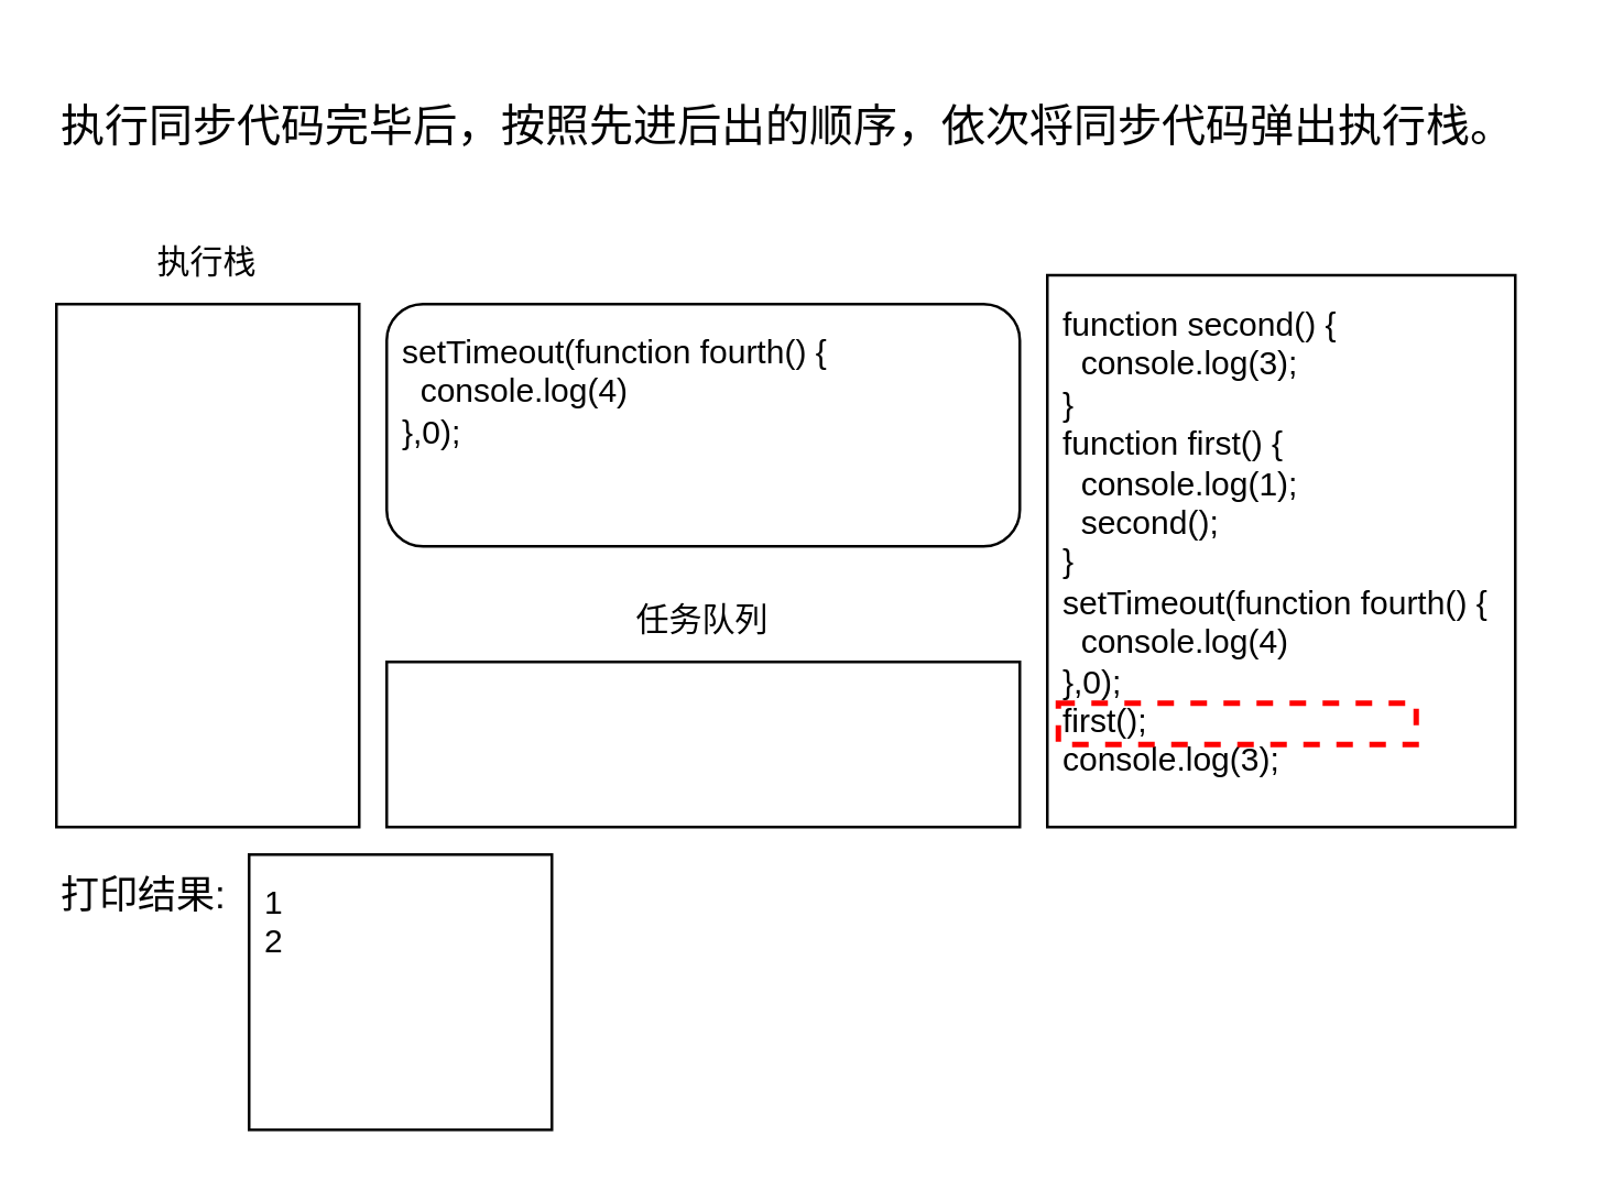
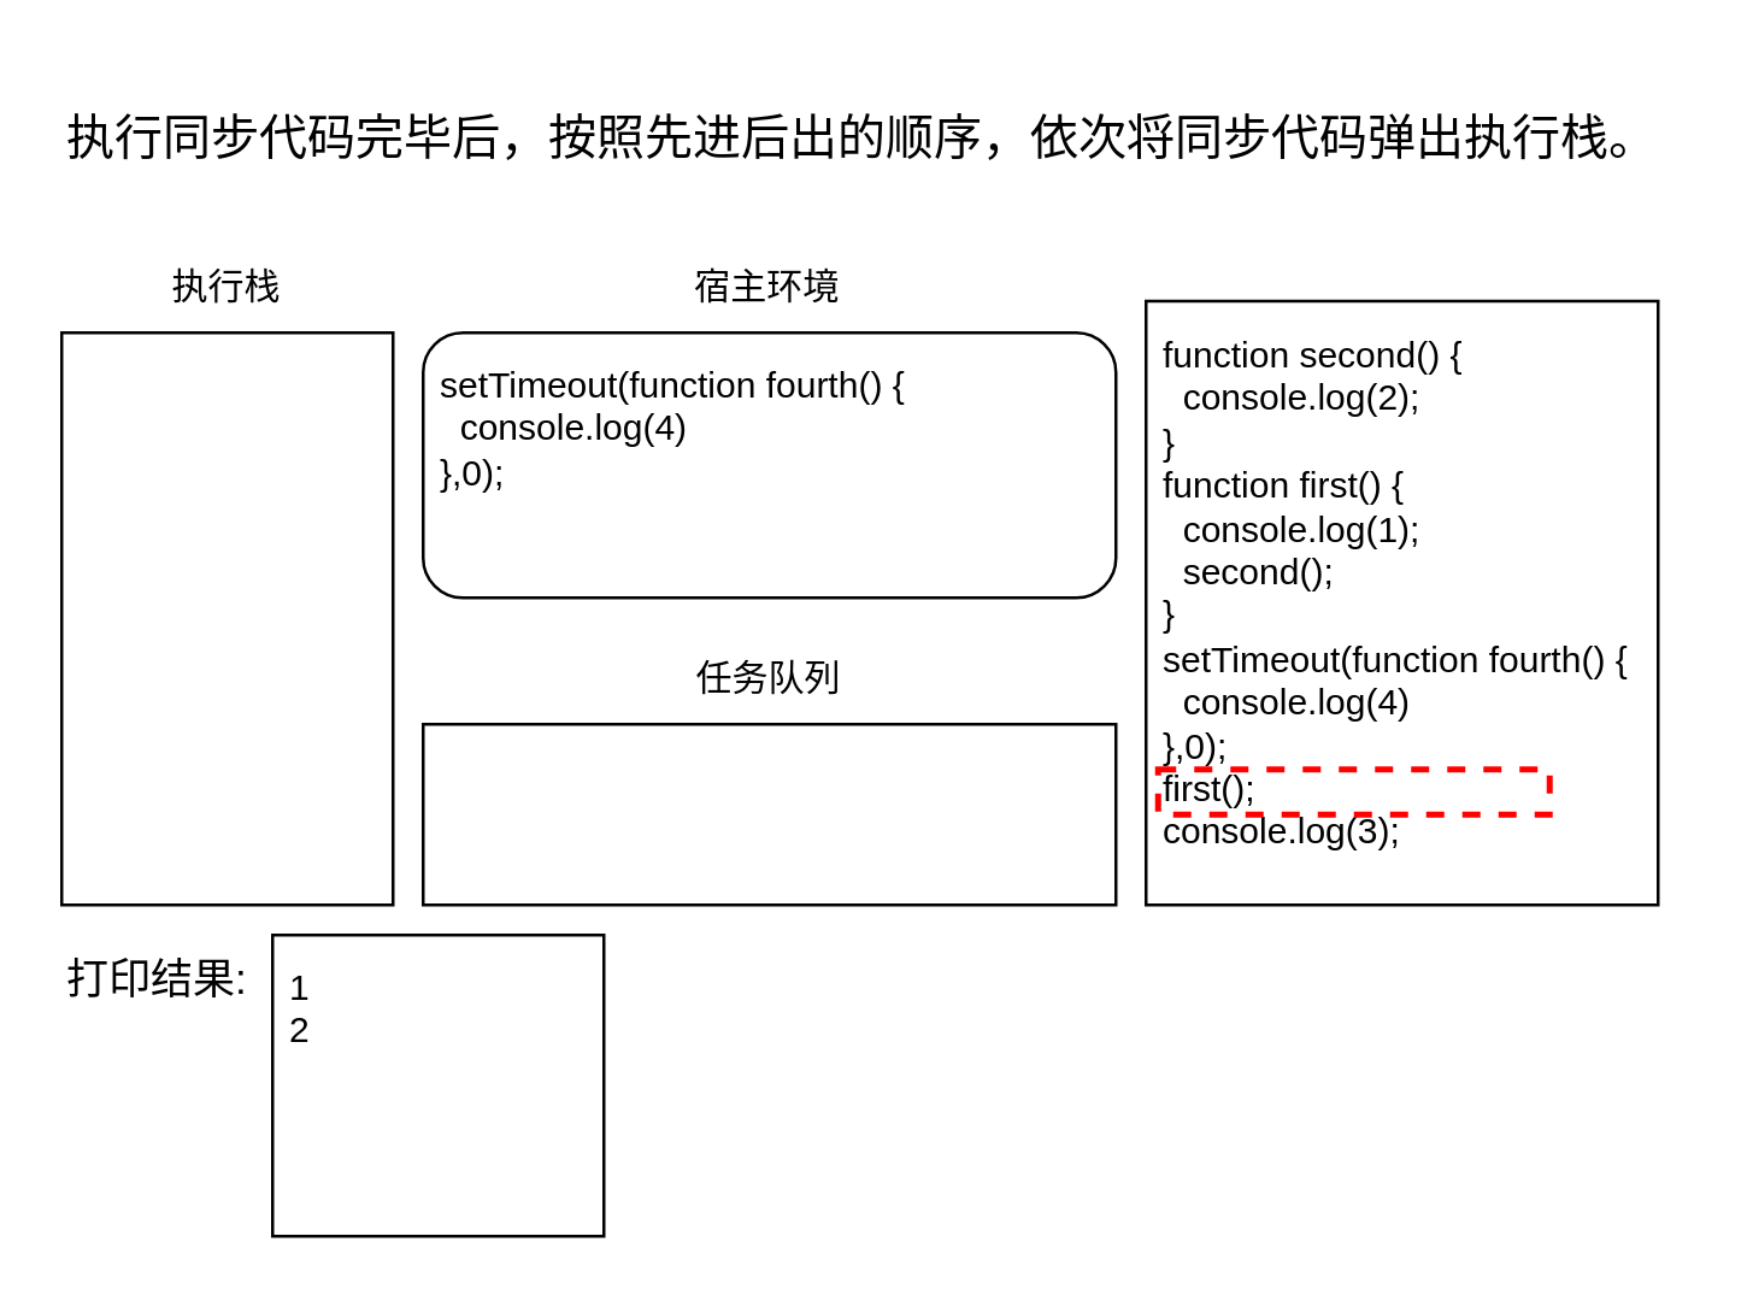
+ <mxCell id="5" value="宿主环境" style="text;html=1;strokeColor=none;fillColor=none;align=center;verticalAlign=middle;whiteSpace=wrap;rounded=0;" parent="3" vertex="1"><mxGeometry x="74.412" width="81.176" height="30" as="geometry" /></mxCell>
- <mxCell id="2" value="&lt;div&gt;function second() {&lt;/div&gt;&lt;div&gt;&amp;nbsp; console.log(3);&lt;/div&gt;&lt;div&gt;}&lt;/div&gt;&lt;div&gt;function first() {&lt;/div&gt;&lt;div&gt;&amp;nbsp; console.log(1);&lt;/div&gt;&lt;div&gt;&amp;nbsp; second();&lt;/div&gt;&lt;div&gt;}&lt;/div&gt;&lt;div&gt;setTimeout(function fourth() {&lt;/div&gt;&lt;div&gt;&amp;nbsp; console.log(4)&lt;/div&gt;&lt;div&gt;},0);&lt;/div&gt;&lt;div&gt;first();&lt;/div&gt;&lt;div&gt;console.log(3);&lt;/div&gt;" style="rounded=0;whiteSpace=wrap;html=1;align=left;verticalAlign=top;spacing=6;horizontal=1;labelBackgroundColor=none;labelBorderColor=none;" parent="1" vertex="1"><mxGeometry x="380" y="99.5" width="170" height="200.5" as="geometry" /></mxCell>
+ <mxCell id="2" value="&lt;div&gt;function second() {&lt;/div&gt;&lt;div&gt;&amp;nbsp; console.log(2);&lt;/div&gt;&lt;div&gt;}&lt;/div&gt;&lt;div&gt;function first() {&lt;/div&gt;&lt;div&gt;&amp;nbsp; console.log(1);&lt;/div&gt;&lt;div&gt;&amp;nbsp; second();&lt;/div&gt;&lt;div&gt;}&lt;/div&gt;&lt;div&gt;setTimeout(function fourth() {&lt;/div&gt;&lt;div&gt;&amp;nbsp; console.log(4)&lt;/div&gt;&lt;div&gt;},0);&lt;/div&gt;&lt;div&gt;first();&lt;/div&gt;&lt;div&gt;console.log(3);&lt;/div&gt;" style="rounded=0;whiteSpace=wrap;html=1;align=left;verticalAlign=top;spacing=6;horizontal=1;labelBackgroundColor=none;labelBorderColor=none;" parent="1" vertex="1"><mxGeometry x="380" y="99.5" width="170" height="200.5" as="geometry" /></mxCell>
